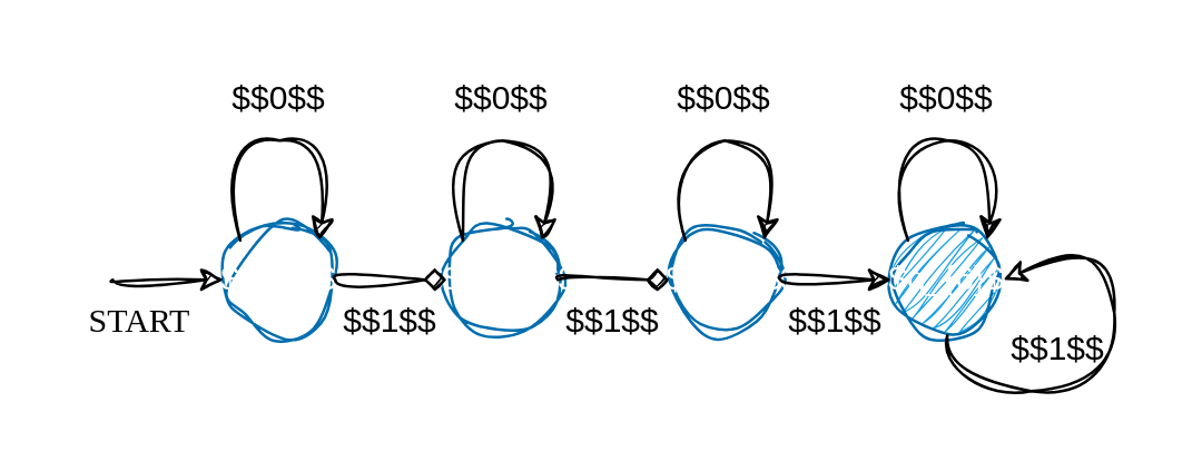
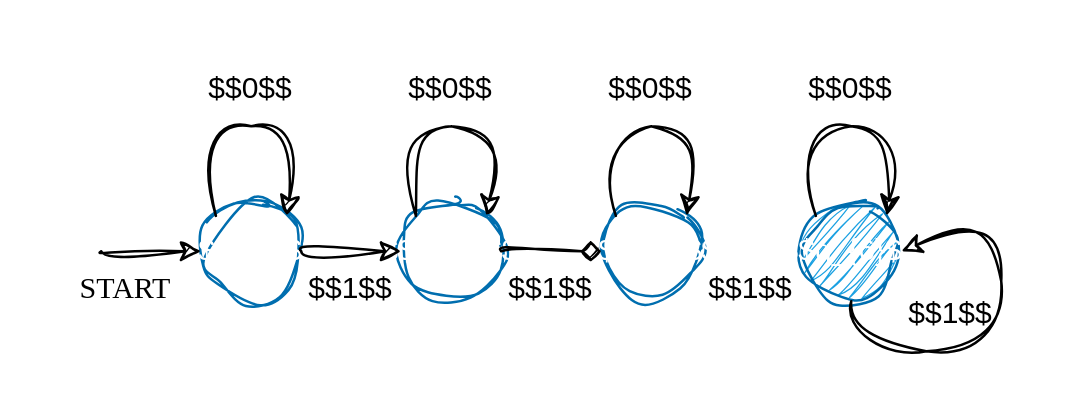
- <mxCell id="4" value="" style="curved=1;endArrow=diamond;html=1;rounded=0;exitX=1;exitY=0.5;exitDx=0;exitDy=0;entryX=0;entryY=0.5;entryDx=0;entryDy=0;sketch=1;curveFitting=1;jiggle=2;" parent="1" source="2" target="3" edge="1"><mxGeometry width="50" height="50" relative="1" as="geometry"><mxPoint x="154" y="176" as="sourcePoint" /><mxPoint x="206" y="176" as="targetPoint" /><Array as="points" /></mxGeometry></mxCell>
+ <mxCell id="4" value="" style="curved=1;endArrow=classic;html=1;rounded=0;exitX=1;exitY=0.5;exitDx=0;exitDy=0;entryX=0;entryY=0.5;entryDx=0;entryDy=0;sketch=1;curveFitting=1;jiggle=2;" parent="1" source="2" target="3" edge="1"><mxGeometry width="50" height="50" relative="1" as="geometry"><mxPoint x="154" y="176" as="sourcePoint" /><mxPoint x="206" y="176" as="targetPoint" /><Array as="points" /></mxGeometry></mxCell>
- <mxCell id="12" value="" style="curved=1;endArrow=classic;html=1;rounded=0;sketch=1;curveFitting=1;jiggle=2;entryX=0;entryY=0.5;entryDx=0;entryDy=0;exitX=1;exitY=0.5;exitDx=0;exitDy=0;" parent="1" source="7" target="8" edge="1"><mxGeometry width="50" height="50" relative="1" as="geometry"><mxPoint x="280" y="100" as="sourcePoint" /><mxPoint x="320" y="100" as="targetPoint" /><Array as="points" /></mxGeometry></mxCell>
